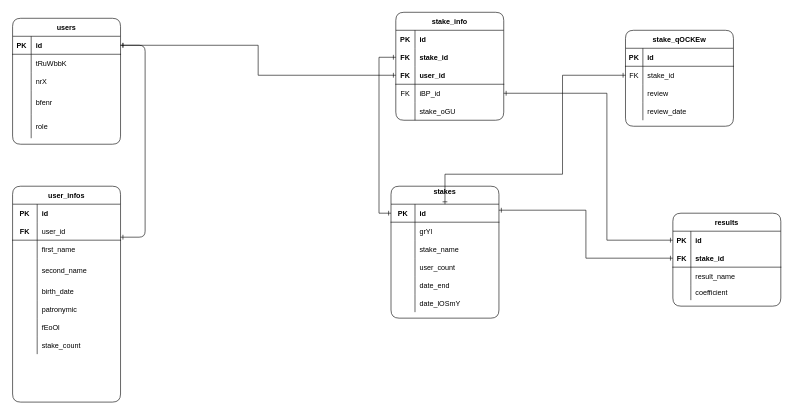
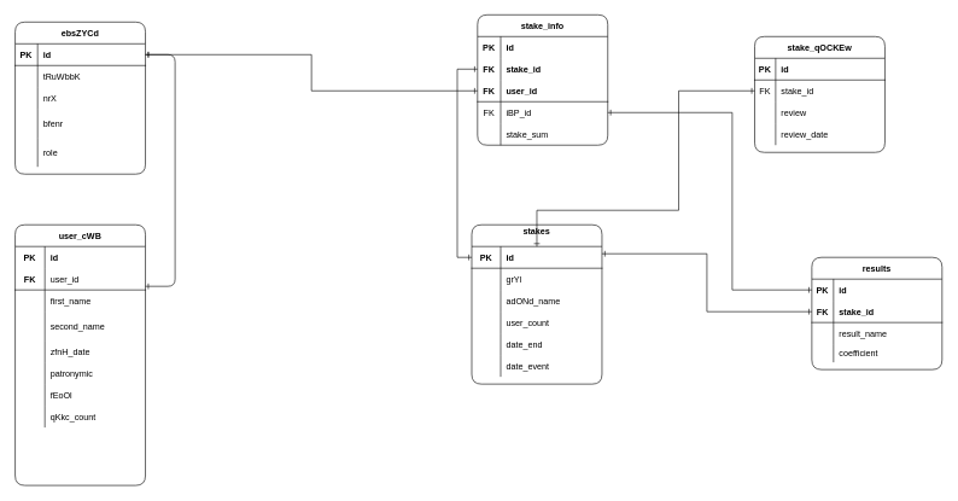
- <mxCell id="5" value="users" style="shape=table;startSize=30;container=1;collapsible=1;childLayout=tableLayout;fixedRows=1;rowLines=0;fontStyle=1;align=center;resizeLast=1;rounded=1;" parent="1" vertex="1"><mxGeometry x="20" y="30" width="180" height="210.0" as="geometry" /></mxCell>
+ <mxCell id="5" value="ebsZYCd" style="shape=table;startSize=30;container=1;collapsible=1;childLayout=tableLayout;fixedRows=1;rowLines=0;fontStyle=1;align=center;resizeLast=1;rounded=1;" parent="1" vertex="1"><mxGeometry x="20" y="30" width="180" height="210.0" as="geometry" /></mxCell>
- <mxCell id="55" value="stake_oGU" style="shape=partialRectangle;connectable=0;fillColor=none;top=0;left=0;bottom=0;right=0;align=left;spacingLeft=6;overflow=hidden;rounded=1;" parent="53" vertex="1"><mxGeometry x="32" width="148" height="30" as="geometry"><mxRectangle width="148" height="30" as="alternateBounds" /></mxGeometry></mxCell>
+ <mxCell id="55" value="stake_sum" style="shape=partialRectangle;connectable=0;fillColor=none;top=0;left=0;bottom=0;right=0;align=left;spacingLeft=6;overflow=hidden;rounded=1;" parent="53" vertex="1"><mxGeometry x="32" width="148" height="30" as="geometry"><mxRectangle width="148" height="30" as="alternateBounds" /></mxGeometry></mxCell>
- <mxCell id="56" value="user_infos" style="shape=table;startSize=30;container=1;collapsible=1;childLayout=tableLayout;fixedRows=1;rowLines=0;fontStyle=1;align=center;resizeLast=1;rounded=1;" parent="1" vertex="1"><mxGeometry x="20" y="310" width="180" height="360" as="geometry" /></mxCell>
+ <mxCell id="56" value="user_cWB" style="shape=table;startSize=30;container=1;collapsible=1;childLayout=tableLayout;fixedRows=1;rowLines=0;fontStyle=1;align=center;resizeLast=1;rounded=1;" parent="1" vertex="1"><mxGeometry x="20" y="310" width="180" height="360" as="geometry" /></mxCell>
- <mxCell id="30" value="stake_name" style="shape=partialRectangle;connectable=0;fillColor=none;top=0;left=0;bottom=0;right=0;align=left;spacingLeft=6;overflow=hidden;rounded=1;" parent="28" vertex="1"><mxGeometry x="40" width="140" height="30" as="geometry"><mxRectangle width="140" height="30" as="alternateBounds" /></mxGeometry></mxCell>
+ <mxCell id="30" value="adONd_name" style="shape=partialRectangle;connectable=0;fillColor=none;top=0;left=0;bottom=0;right=0;align=left;spacingLeft=6;overflow=hidden;rounded=1;" parent="28" vertex="1"><mxGeometry x="40" width="140" height="30" as="geometry"><mxRectangle width="140" height="30" as="alternateBounds" /></mxGeometry></mxCell>
- <mxCell id="71" value="birth_date" style="shape=partialRectangle;connectable=0;fillColor=none;top=0;left=0;bottom=0;right=0;align=left;spacingLeft=6;overflow=hidden;" parent="69" vertex="1"><mxGeometry x="41" width="139" height="30" as="geometry"><mxRectangle width="139" height="30" as="alternateBounds" /></mxGeometry></mxCell>
+ <mxCell id="71" value="zfnH_date" style="shape=partialRectangle;connectable=0;fillColor=none;top=0;left=0;bottom=0;right=0;align=left;spacingLeft=6;overflow=hidden;" parent="69" vertex="1"><mxGeometry x="41" width="139" height="30" as="geometry"><mxRectangle width="139" height="30" as="alternateBounds" /></mxGeometry></mxCell>
- <mxCell id="39" value="date_lOSmY" style="shape=partialRectangle;connectable=0;fillColor=none;top=0;left=0;bottom=0;right=0;align=left;spacingLeft=6;overflow=hidden;rounded=1;" vertex="1" parent="37"><mxGeometry x="40" width="140" height="30" as="geometry"><mxRectangle width="140" height="30" as="alternateBounds" /></mxGeometry></mxCell>
+ <mxCell id="39" value="date_event" style="shape=partialRectangle;connectable=0;fillColor=none;top=0;left=0;bottom=0;right=0;align=left;spacingLeft=6;overflow=hidden;rounded=1;" vertex="1" parent="37"><mxGeometry x="40" width="140" height="30" as="geometry"><mxRectangle width="140" height="30" as="alternateBounds" /></mxGeometry></mxCell>
- <mxCell id="80" value="stake_count" style="shape=partialRectangle;connectable=0;fillColor=none;top=0;left=0;bottom=0;right=0;align=left;spacingLeft=6;overflow=hidden;" vertex="1" parent="78"><mxGeometry x="41" width="139" height="30" as="geometry"><mxRectangle width="139" height="30" as="alternateBounds" /></mxGeometry></mxCell>
+ <mxCell id="80" value="qKkc_count" style="shape=partialRectangle;connectable=0;fillColor=none;top=0;left=0;bottom=0;right=0;align=left;spacingLeft=6;overflow=hidden;" vertex="1" parent="78"><mxGeometry x="41" width="139" height="30" as="geometry"><mxRectangle width="139" height="30" as="alternateBounds" /></mxGeometry></mxCell>
